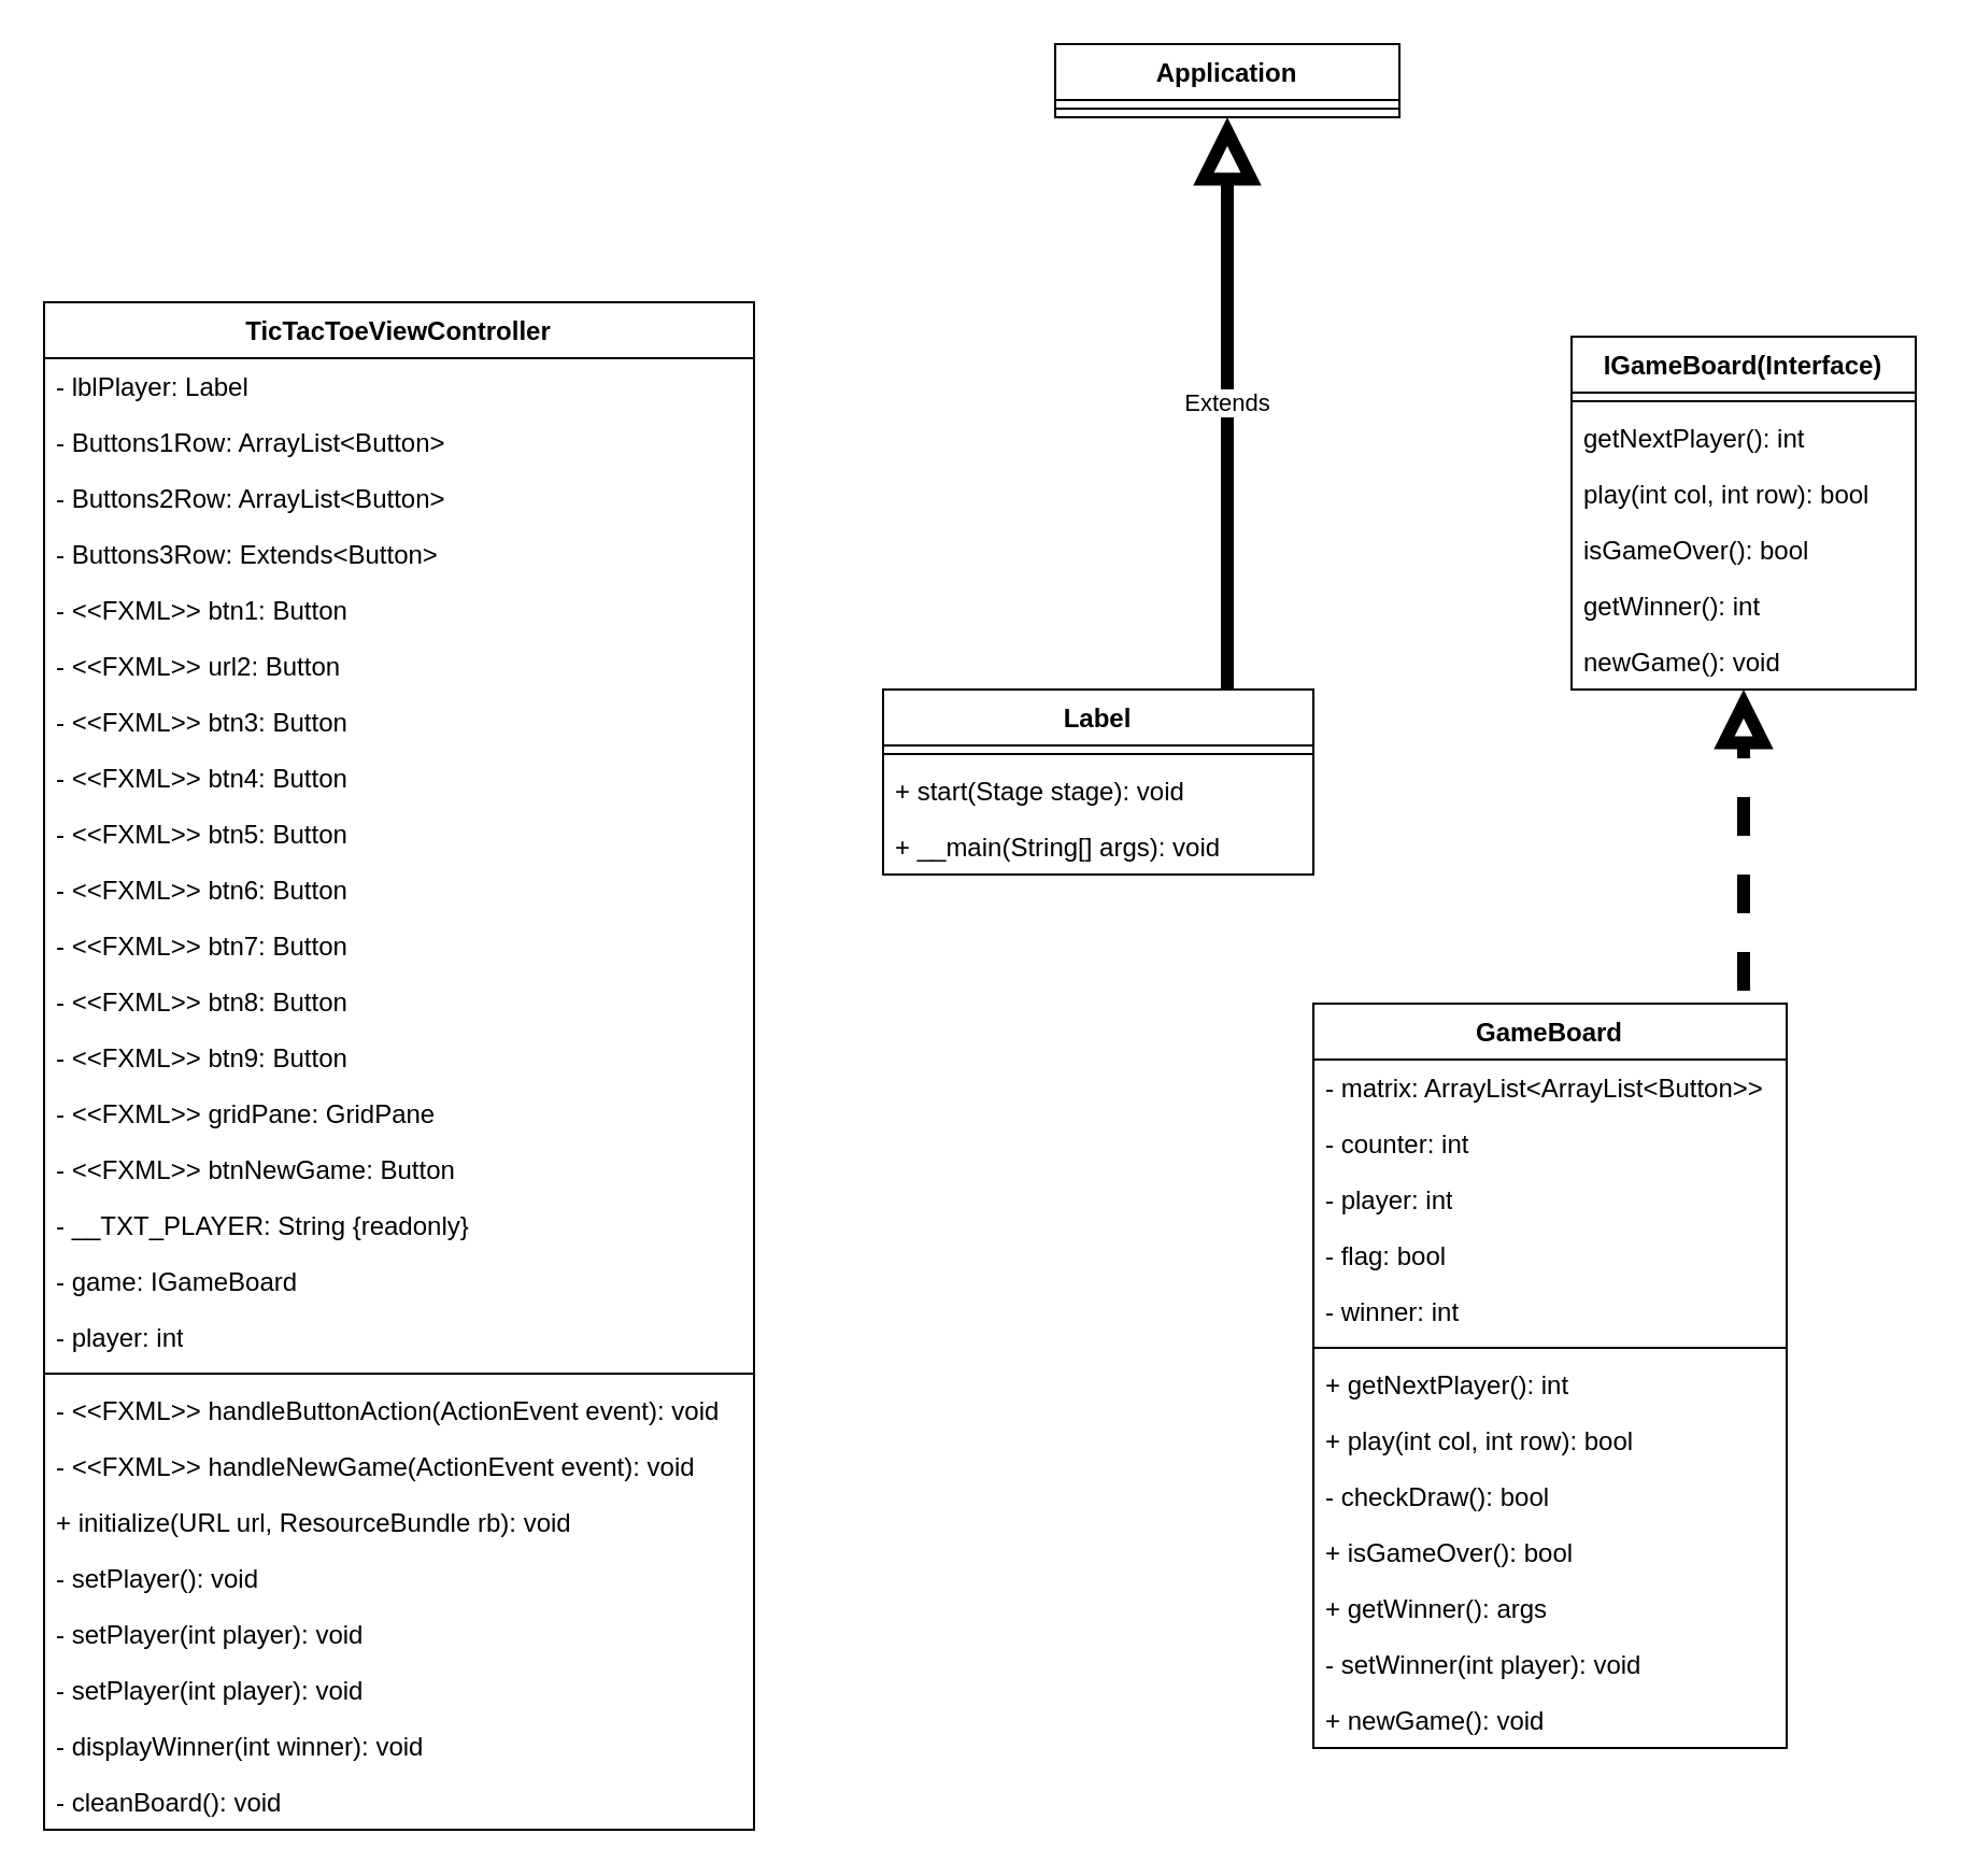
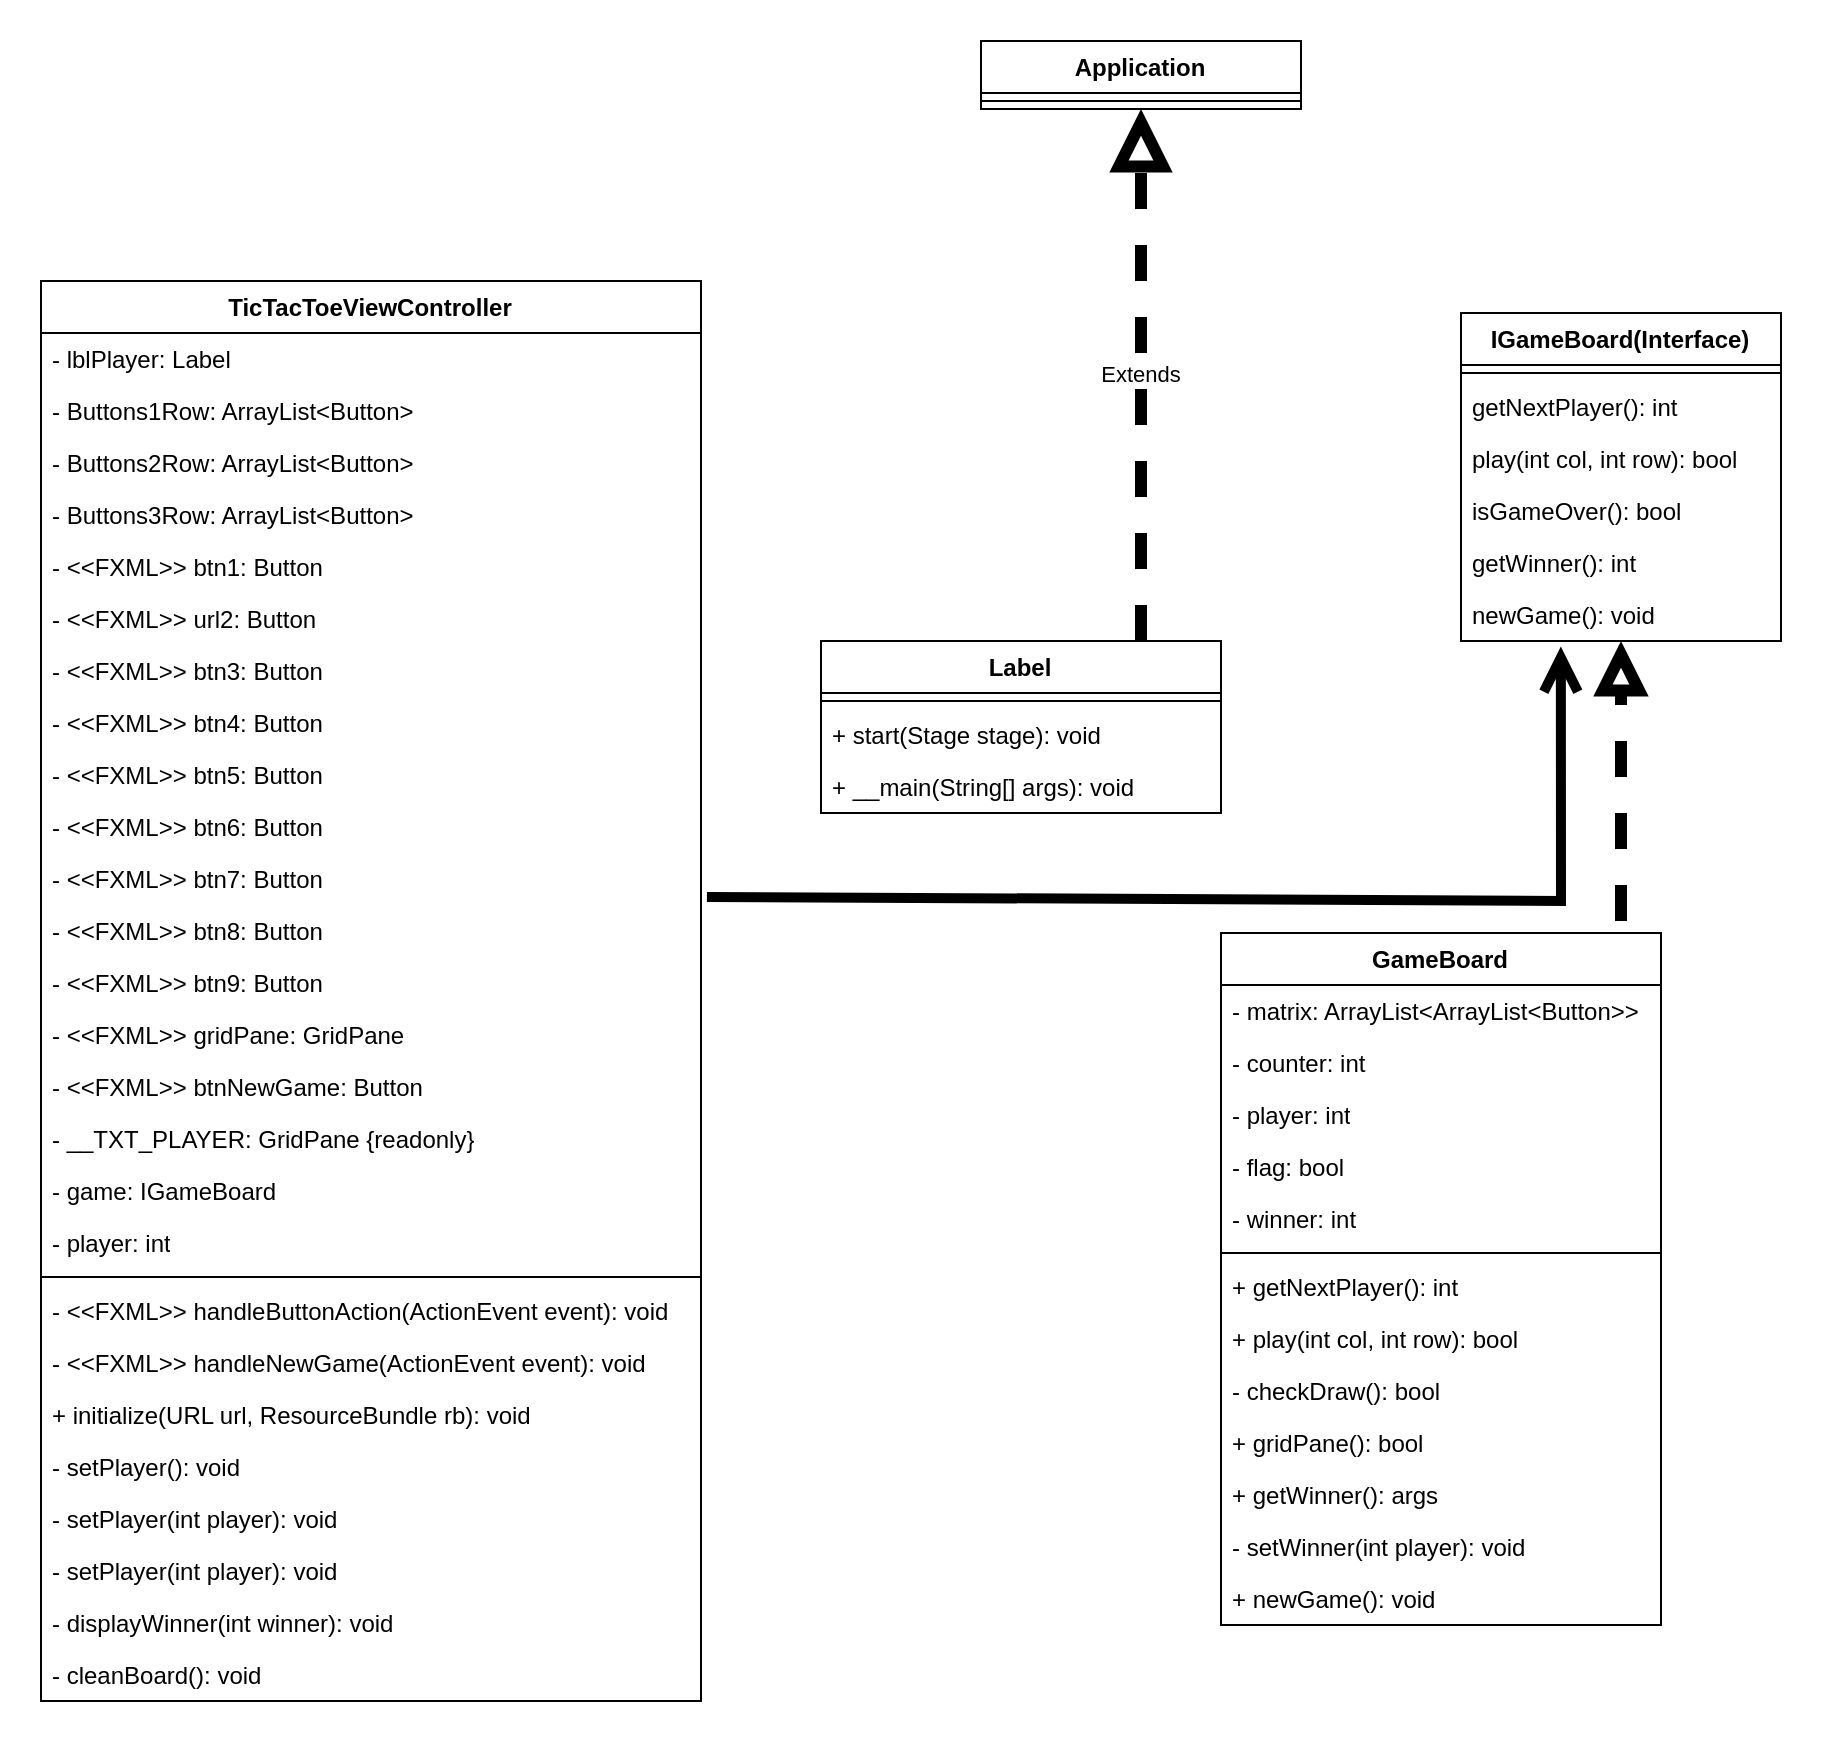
- <mxCell id="13" value="- Buttons3Row: Extends&amp;lt;Button&amp;gt;" style="text;strokeColor=none;fillColor=none;align=left;verticalAlign=top;spacingLeft=4;spacingRight=4;overflow=hidden;rotatable=0;points=[[0,0.5],[1,0.5]];portConstraint=eastwest;whiteSpace=wrap;html=1;" parent="9" vertex="1"><mxGeometry y="104" width="330" height="26" as="geometry" /></mxCell>
+ <mxCell id="13" value="- Buttons3Row: ArrayList&amp;lt;Button&amp;gt;" style="text;strokeColor=none;fillColor=none;align=left;verticalAlign=top;spacingLeft=4;spacingRight=4;overflow=hidden;rotatable=0;points=[[0,0.5],[1,0.5]];portConstraint=eastwest;whiteSpace=wrap;html=1;" parent="9" vertex="1"><mxGeometry y="104" width="330" height="26" as="geometry" /></mxCell>
- <mxCell id="8" value="Extends" style="endArrow=block;endSize=16;endFill=0;html=1;rounded=0;exitX=0.8;exitY=0;exitDx=0;exitDy=0;exitPerimeter=0;entryX=0.5;entryY=1;entryDx=0;entryDy=0;strokeWidth=6;" parent="1" source="4" target="2" edge="1"><mxGeometry width="160" relative="1" as="geometry"><mxPoint x="350" y="280" as="sourcePoint" /><mxPoint x="370" y="130" as="targetPoint" /></mxGeometry></mxCell>
+ <mxCell id="8" value="Extends" style="endArrow=block;endSize=16;endFill=0;html=1;rounded=0;exitX=0.8;exitY=0;exitDx=0;exitDy=0;exitPerimeter=0;entryX=0.5;entryY=1;entryDx=0;entryDy=0;strokeWidth=6;dashed=1;" parent="1" source="4" target="2" edge="1"><mxGeometry width="160" relative="1" as="geometry"><mxPoint x="350" y="280" as="sourcePoint" /><mxPoint x="370" y="130" as="targetPoint" /></mxGeometry></mxCell>
+ <mxCell id="59" value="" style="endArrow=open;endFill=1;endSize=12;html=1;rounded=0;entryX=0.312;entryY=1.106;entryDx=0;entryDy=0;entryPerimeter=0;strokeWidth=5;exitX=1.009;exitY=0.844;exitDx=0;exitDy=0;exitPerimeter=0;" parent="1" source="20" target="43" edge="1"><mxGeometry width="160" relative="1" as="geometry"><mxPoint x="90" y="460" as="sourcePoint" /><mxPoint x="250" y="460" as="targetPoint" /><Array as="points"><mxPoint x="780" y="450" /></Array></mxGeometry></mxCell>
- <mxCell id="25" value="- __TXT_PLAYER: String {readonly}" style="text;strokeColor=none;fillColor=none;align=left;verticalAlign=top;spacingLeft=4;spacingRight=4;overflow=hidden;rotatable=0;points=[[0,0.5],[1,0.5]];portConstraint=eastwest;whiteSpace=wrap;html=1;" parent="9" vertex="1"><mxGeometry y="416" width="330" height="26" as="geometry" /></mxCell>
+ <mxCell id="25" value="- __TXT_PLAYER: GridPane {readonly}" style="text;strokeColor=none;fillColor=none;align=left;verticalAlign=top;spacingLeft=4;spacingRight=4;overflow=hidden;rotatable=0;points=[[0,0.5],[1,0.5]];portConstraint=eastwest;whiteSpace=wrap;html=1;" parent="9" vertex="1"><mxGeometry y="416" width="330" height="26" as="geometry" /></mxCell>
- <mxCell id="54" value="+ isGameOver(): bool" style="text;strokeColor=none;fillColor=none;align=left;verticalAlign=top;spacingLeft=4;spacingRight=4;overflow=hidden;rotatable=0;points=[[0,0.5],[1,0.5]];portConstraint=eastwest;whiteSpace=wrap;html=1;" parent="44" vertex="1"><mxGeometry y="242" width="220" height="26" as="geometry" /></mxCell>
+ <mxCell id="54" value="+ gridPane(): bool" style="text;strokeColor=none;fillColor=none;align=left;verticalAlign=top;spacingLeft=4;spacingRight=4;overflow=hidden;rotatable=0;points=[[0,0.5],[1,0.5]];portConstraint=eastwest;whiteSpace=wrap;html=1;" parent="44" vertex="1"><mxGeometry y="242" width="220" height="26" as="geometry" /></mxCell>
